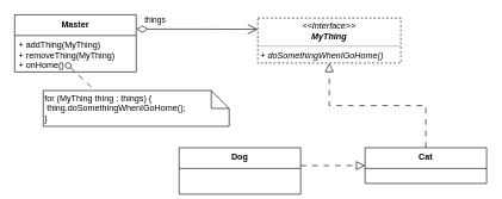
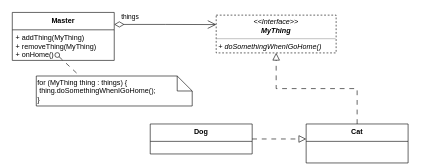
- <mxCell id="10" value="Cat" style="swimlane;fontStyle=1;align=center;verticalAlign=top;childLayout=stackLayout;horizontal=1;startSize=29;horizontalStack=0;resizeParent=1;resizeParentMax=0;resizeLast=0;collapsible=1;marginBottom=0;" vertex="1" parent="1"><mxGeometry x="510" y="206" width="170" height="50" as="geometry" /></mxCell>
+ <mxCell id="10" value="Cat" style="swimlane;fontStyle=1;align=center;verticalAlign=top;childLayout=stackLayout;horizontal=1;startSize=29;horizontalStack=0;resizeParent=1;resizeParentMax=0;resizeLast=0;collapsible=1;marginBottom=0;" vertex="1" parent="1"><mxGeometry x="510" y="206" width="170" height="65" as="geometry" /></mxCell>
- <mxCell id="4" value="Dog" style="swimlane;fontStyle=1;align=center;verticalAlign=top;childLayout=stackLayout;horizontal=1;startSize=29;horizontalStack=0;resizeParent=1;resizeParentMax=0;resizeLast=0;collapsible=1;marginBottom=0;" parent="1" vertex="1"><mxGeometry x="250" y="206" width="170" height="65" as="geometry" /></mxCell>
+ <mxCell id="4" value="Dog" style="swimlane;fontStyle=1;align=center;verticalAlign=top;childLayout=stackLayout;horizontal=1;startSize=29;horizontalStack=0;resizeParent=1;resizeParentMax=0;resizeLast=0;collapsible=1;marginBottom=0;" parent="1" vertex="1"><mxGeometry x="250" y="206" width="170" height="50" as="geometry" /></mxCell>
